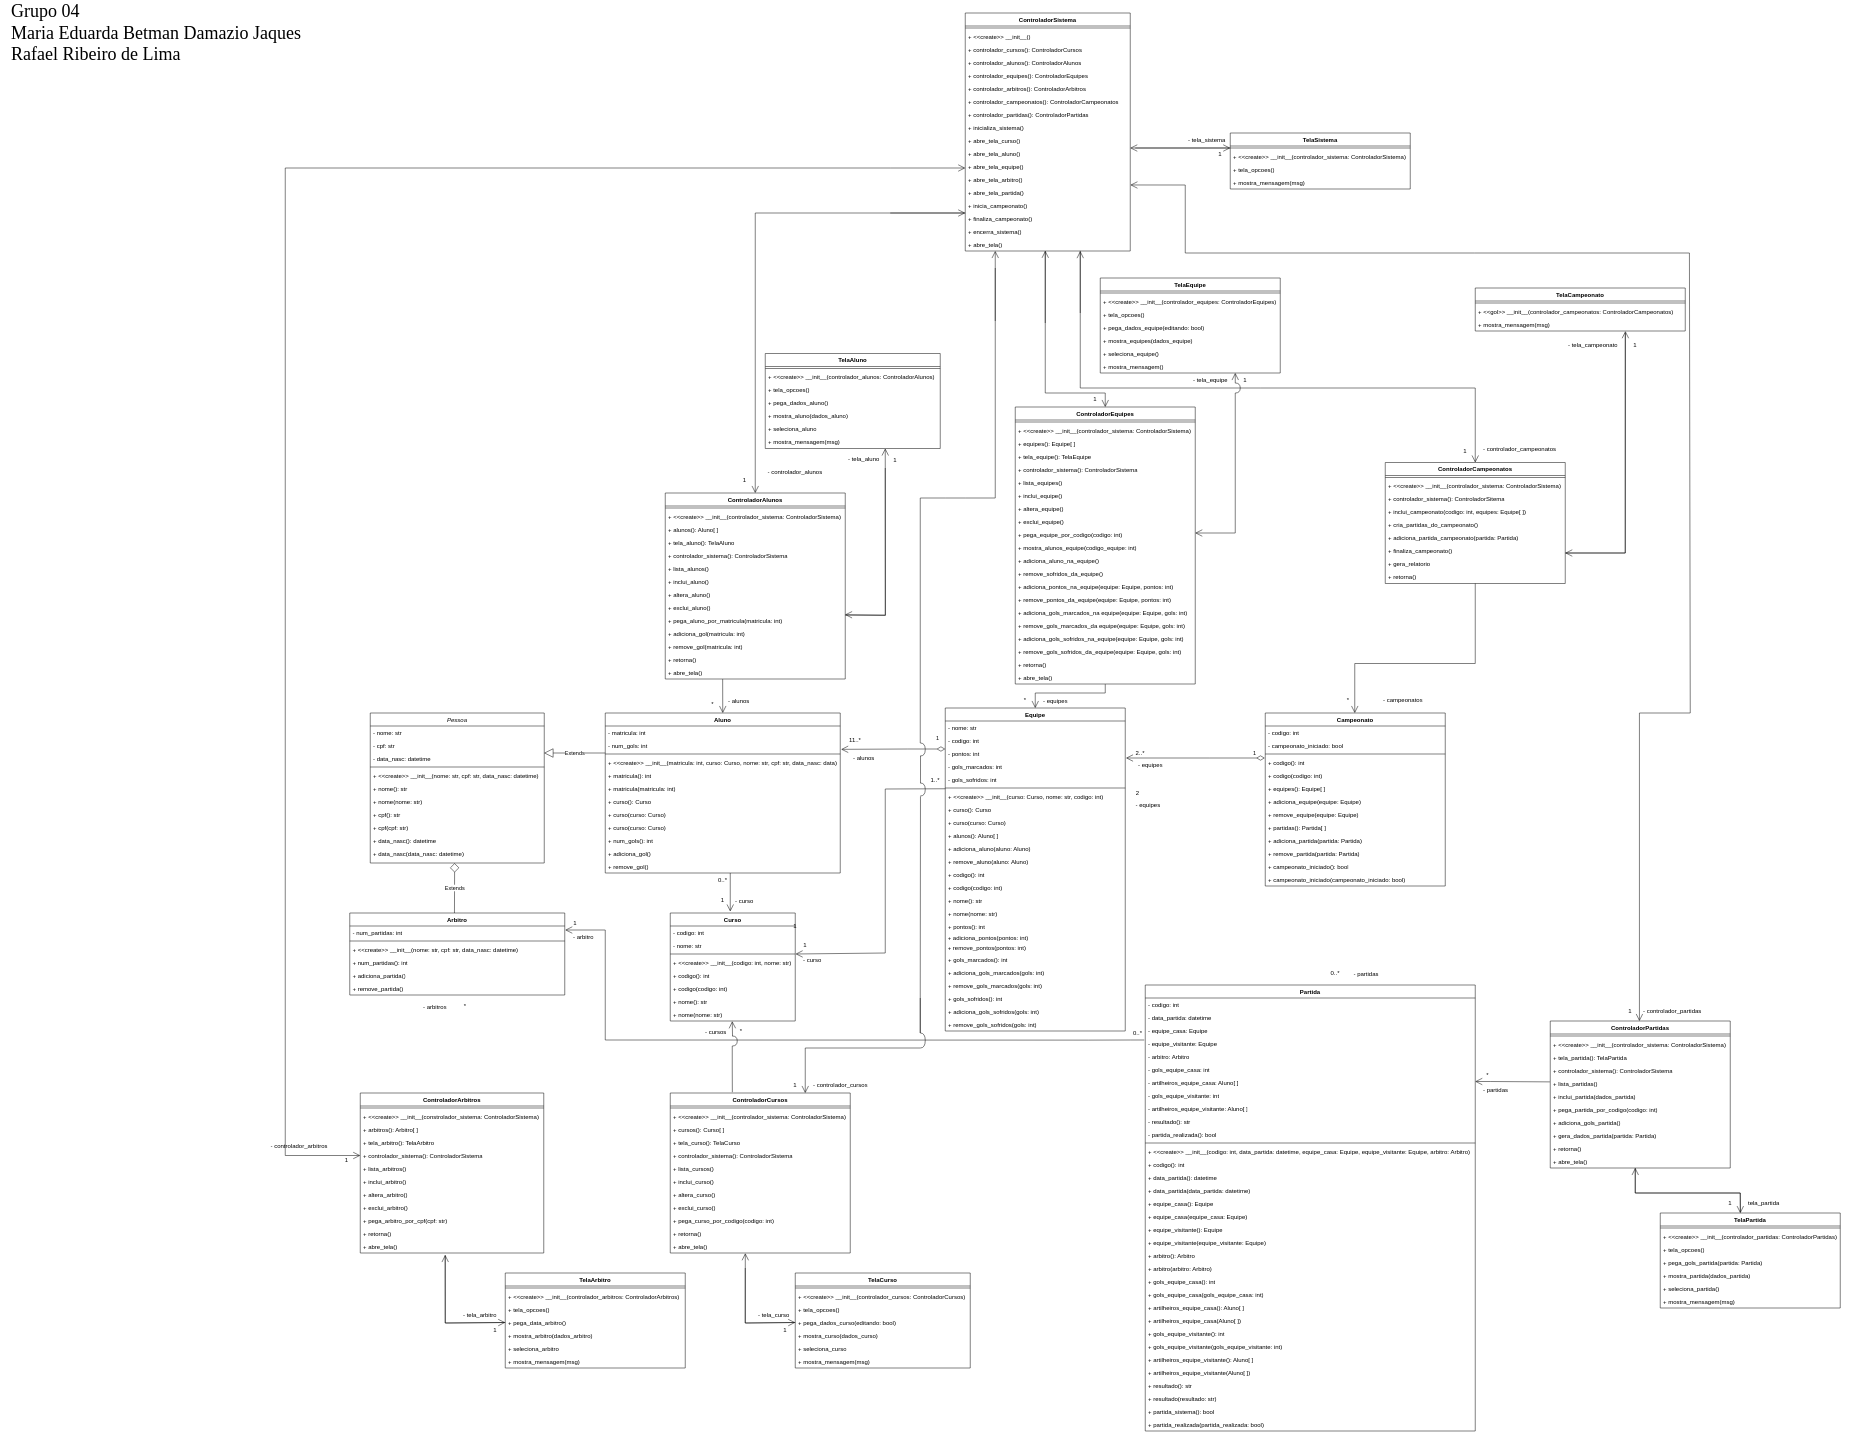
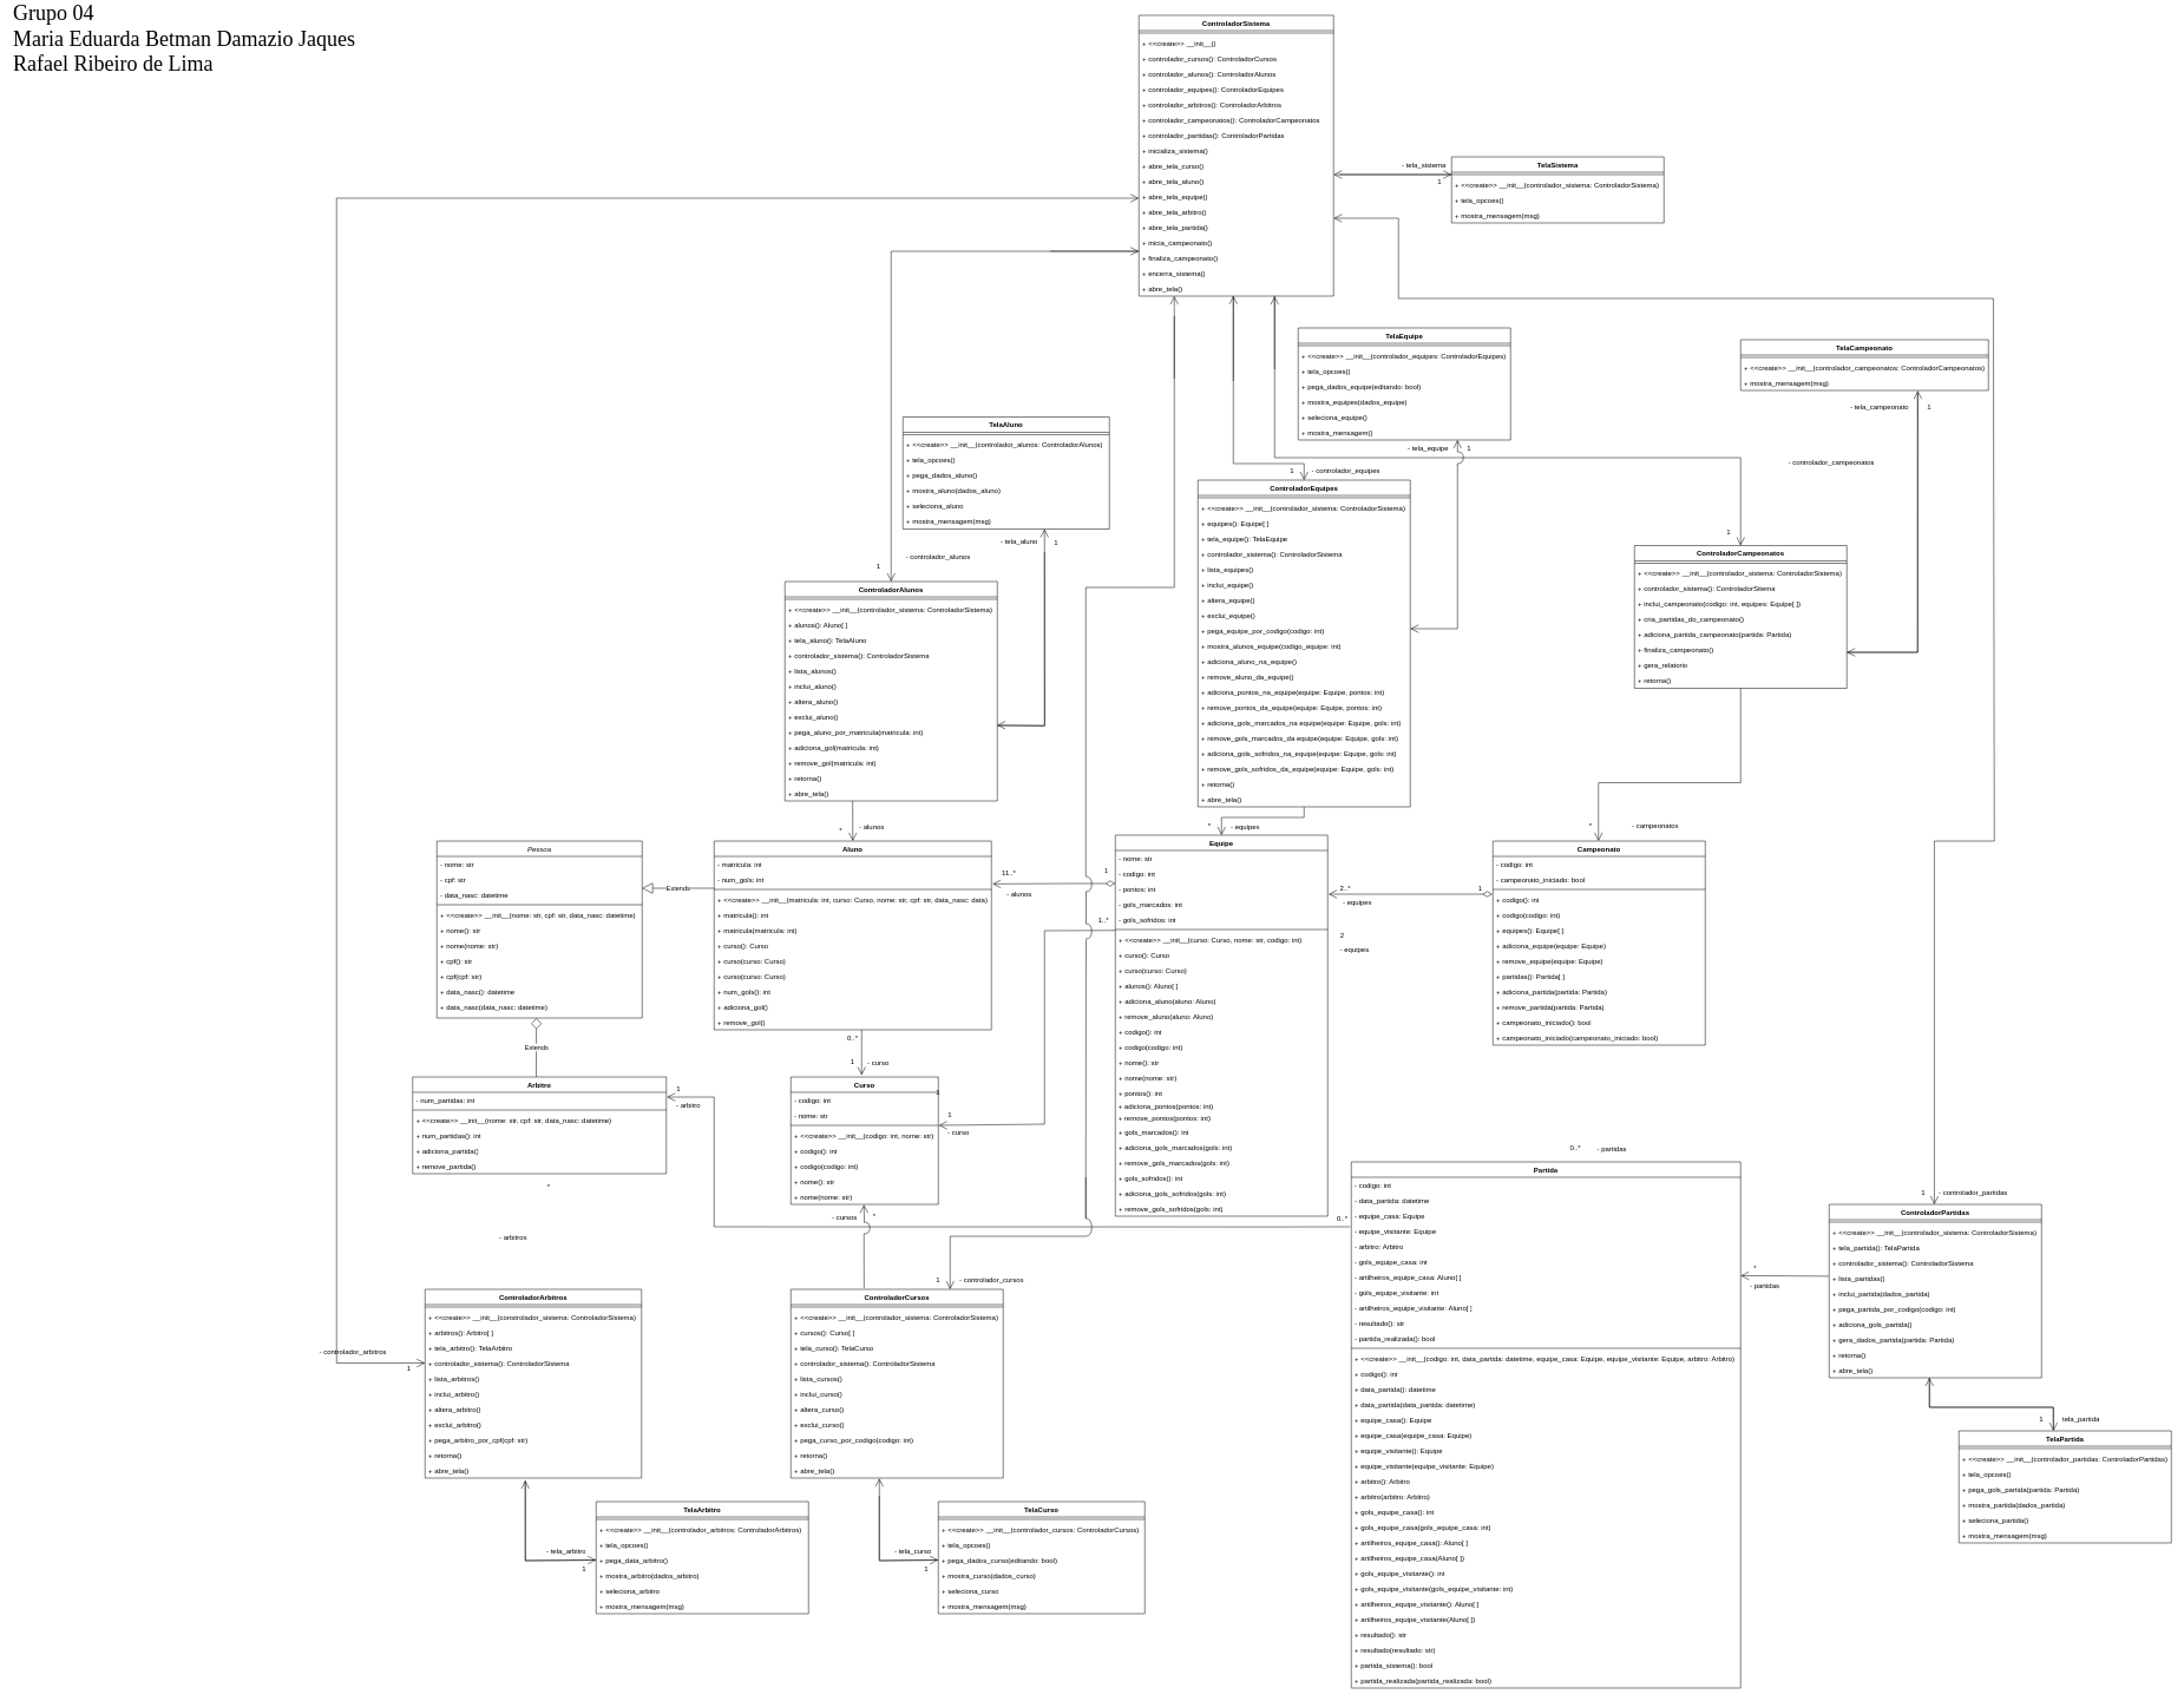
- <mxCell id="285" value="+ &amp;lt;&amp;lt;gol&amp;gt;&amp;gt; __init__(controlador_campeonatos: ControladorCampeonatos)&lt;div&gt;&lt;br&gt;&lt;/div&gt;" style="text;strokeColor=none;fillColor=none;align=left;verticalAlign=top;spacingLeft=4;spacingRight=4;overflow=hidden;rotatable=0;points=[[0,0.5],[1,0.5]];portConstraint=eastwest;whiteSpace=wrap;html=1;" parent="283" vertex="1"><mxGeometry y="34" width="420" height="26" as="geometry" /></mxCell>
+ <mxCell id="285" value="+ &amp;lt;&amp;lt;create&amp;gt;&amp;gt; __init__(controlador_campeonatos: ControladorCampeonatos)&lt;div&gt;&lt;br&gt;&lt;/div&gt;" style="text;strokeColor=none;fillColor=none;align=left;verticalAlign=top;spacingLeft=4;spacingRight=4;overflow=hidden;rotatable=0;points=[[0,0.5],[1,0.5]];portConstraint=eastwest;whiteSpace=wrap;html=1;" parent="283" vertex="1"><mxGeometry y="34" width="420" height="26" as="geometry" /></mxCell>
+ <mxCell id="305" value="- controlador_equipes" style="text;strokeColor=none;fillColor=none;align=left;verticalAlign=top;spacingLeft=4;spacingRight=4;overflow=hidden;rotatable=0;points=[[0,0.5],[1,0.5]];portConstraint=eastwest;whiteSpace=wrap;html=1;" parent="1" vertex="1"><mxGeometry x="2217" y="778" width="140" height="30" as="geometry" /></mxCell>
- <mxCell id="366" value="- controlador_campeonatos" style="text;strokeColor=none;fillColor=none;align=left;verticalAlign=top;spacingLeft=4;spacingRight=4;overflow=hidden;rotatable=0;points=[[0,0.5],[1,0.5]];portConstraint=eastwest;whiteSpace=wrap;html=1;" parent="1" vertex="1"><mxGeometry x="2960" y="879" width="160" height="30" as="geometry" /></mxCell>
+ <mxCell id="366" value="- controlador_campeonatos" style="text;strokeColor=none;fillColor=none;align=left;verticalAlign=top;spacingLeft=4;spacingRight=4;overflow=hidden;rotatable=0;points=[[0,0.5],[1,0.5]];portConstraint=eastwest;whiteSpace=wrap;html=1;" parent="1" vertex="1"><mxGeometry x="3025" y="764" width="160" height="30" as="geometry" /></mxCell>
- <mxCell id="212" value="+ remove_sofridos_da_equipe()" style="text;strokeColor=none;fillColor=none;align=left;verticalAlign=top;spacingLeft=4;spacingRight=4;overflow=hidden;rotatable=0;points=[[0,0.5],[1,0.5]];portConstraint=eastwest;whiteSpace=wrap;html=1;" parent="199" vertex="1"><mxGeometry y="320" width="360" height="26" as="geometry" /></mxCell>
+ <mxCell id="212" value="+ remove_aluno_da_equipe()" style="text;strokeColor=none;fillColor=none;align=left;verticalAlign=top;spacingLeft=4;spacingRight=4;overflow=hidden;rotatable=0;points=[[0,0.5],[1,0.5]];portConstraint=eastwest;whiteSpace=wrap;html=1;" parent="199" vertex="1"><mxGeometry y="320" width="360" height="26" as="geometry" /></mxCell>
- <mxCell id="293" value="- arbitros" style="text;strokeColor=none;fillColor=none;align=left;verticalAlign=top;spacingLeft=4;spacingRight=4;overflow=hidden;rotatable=0;points=[[0,0.5],[1,0.5]];portConstraint=eastwest;whiteSpace=wrap;html=1;" parent="1" vertex="1"><mxGeometry x="840" y="1994" width="60" height="26" as="geometry" /></mxCell>
+ <mxCell id="293" value="- arbitros" style="text;strokeColor=none;fillColor=none;align=left;verticalAlign=top;spacingLeft=4;spacingRight=4;overflow=hidden;rotatable=0;points=[[0,0.5],[1,0.5]];portConstraint=eastwest;whiteSpace=wrap;html=1;" parent="1" vertex="1"><mxGeometry x="840" y="2079" width="60" height="26" as="geometry" /></mxCell>
